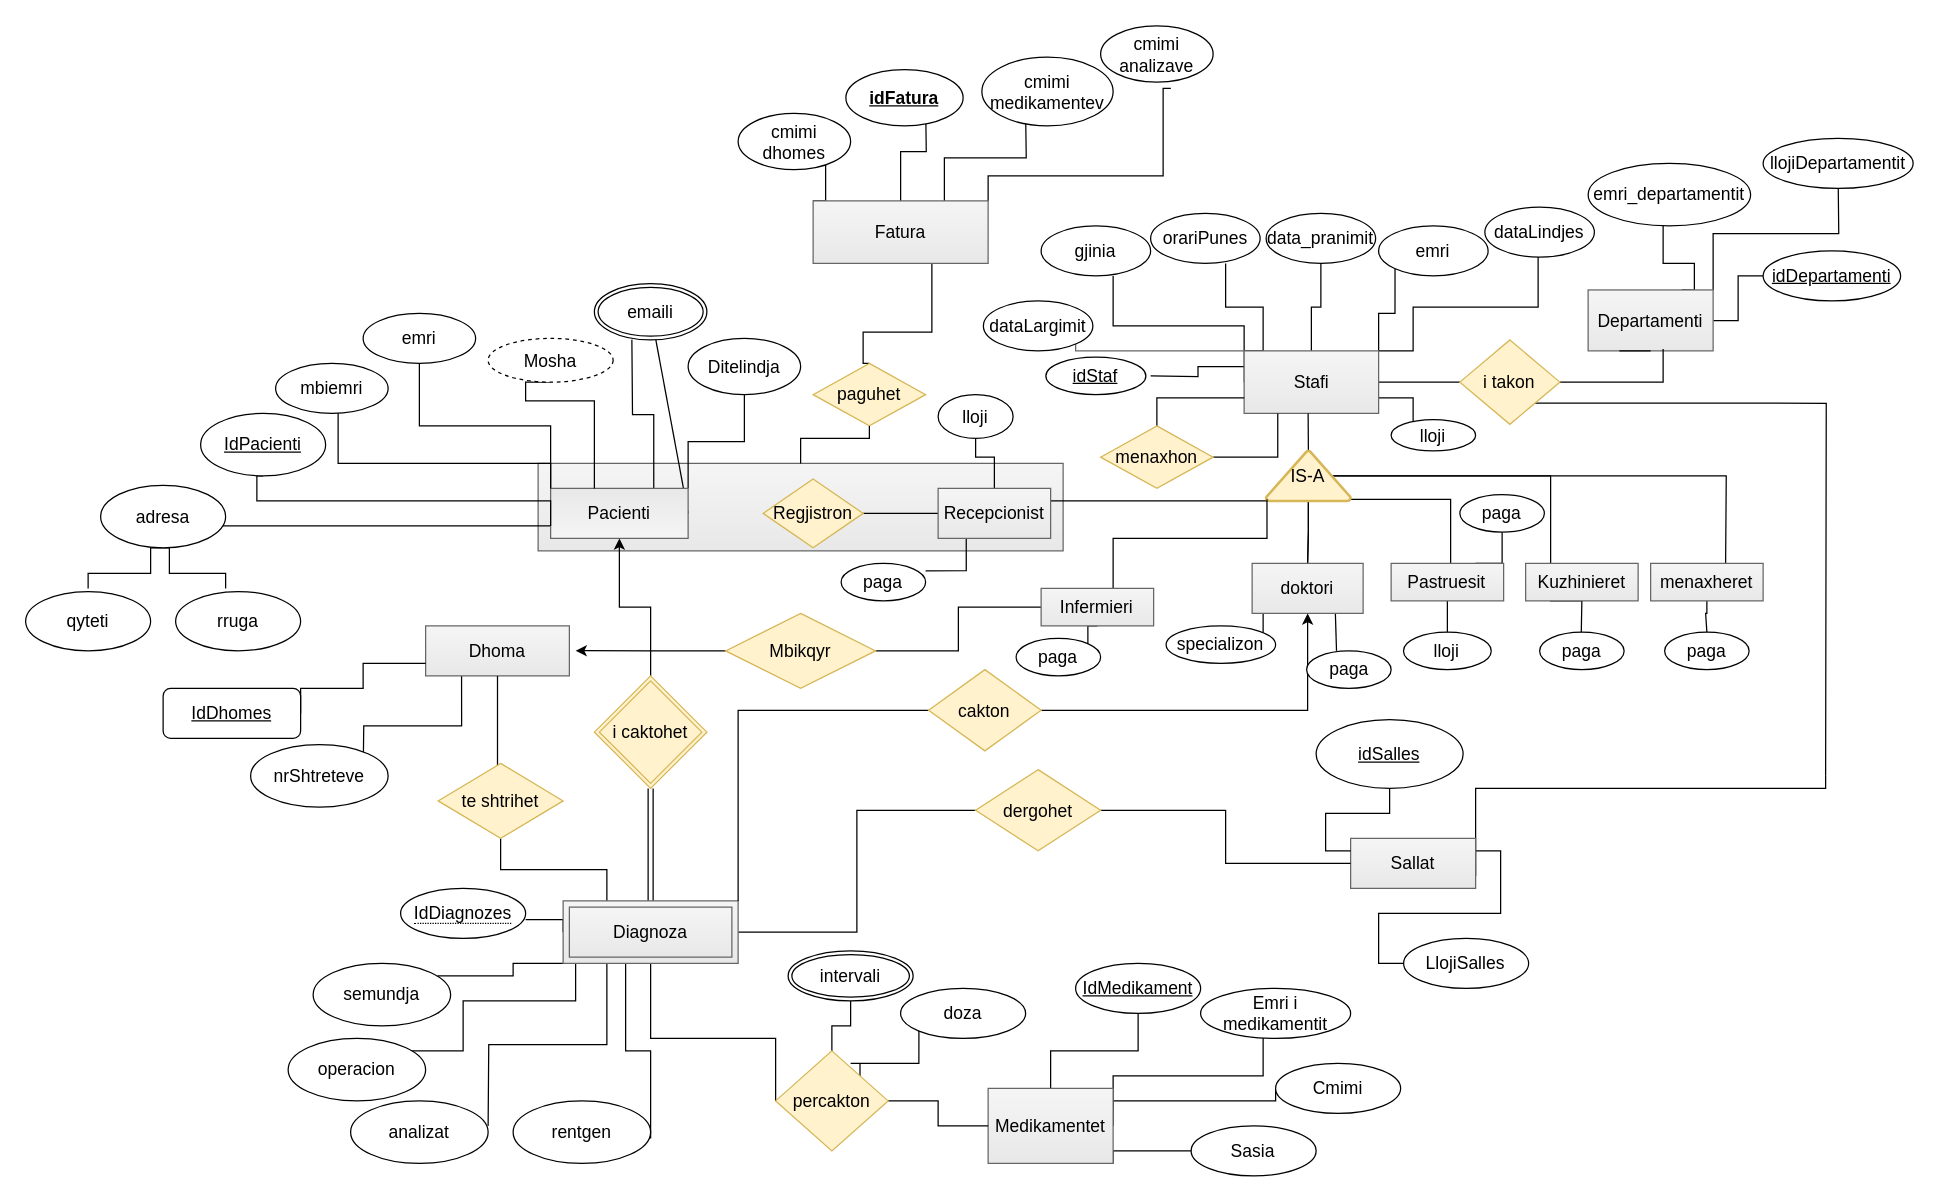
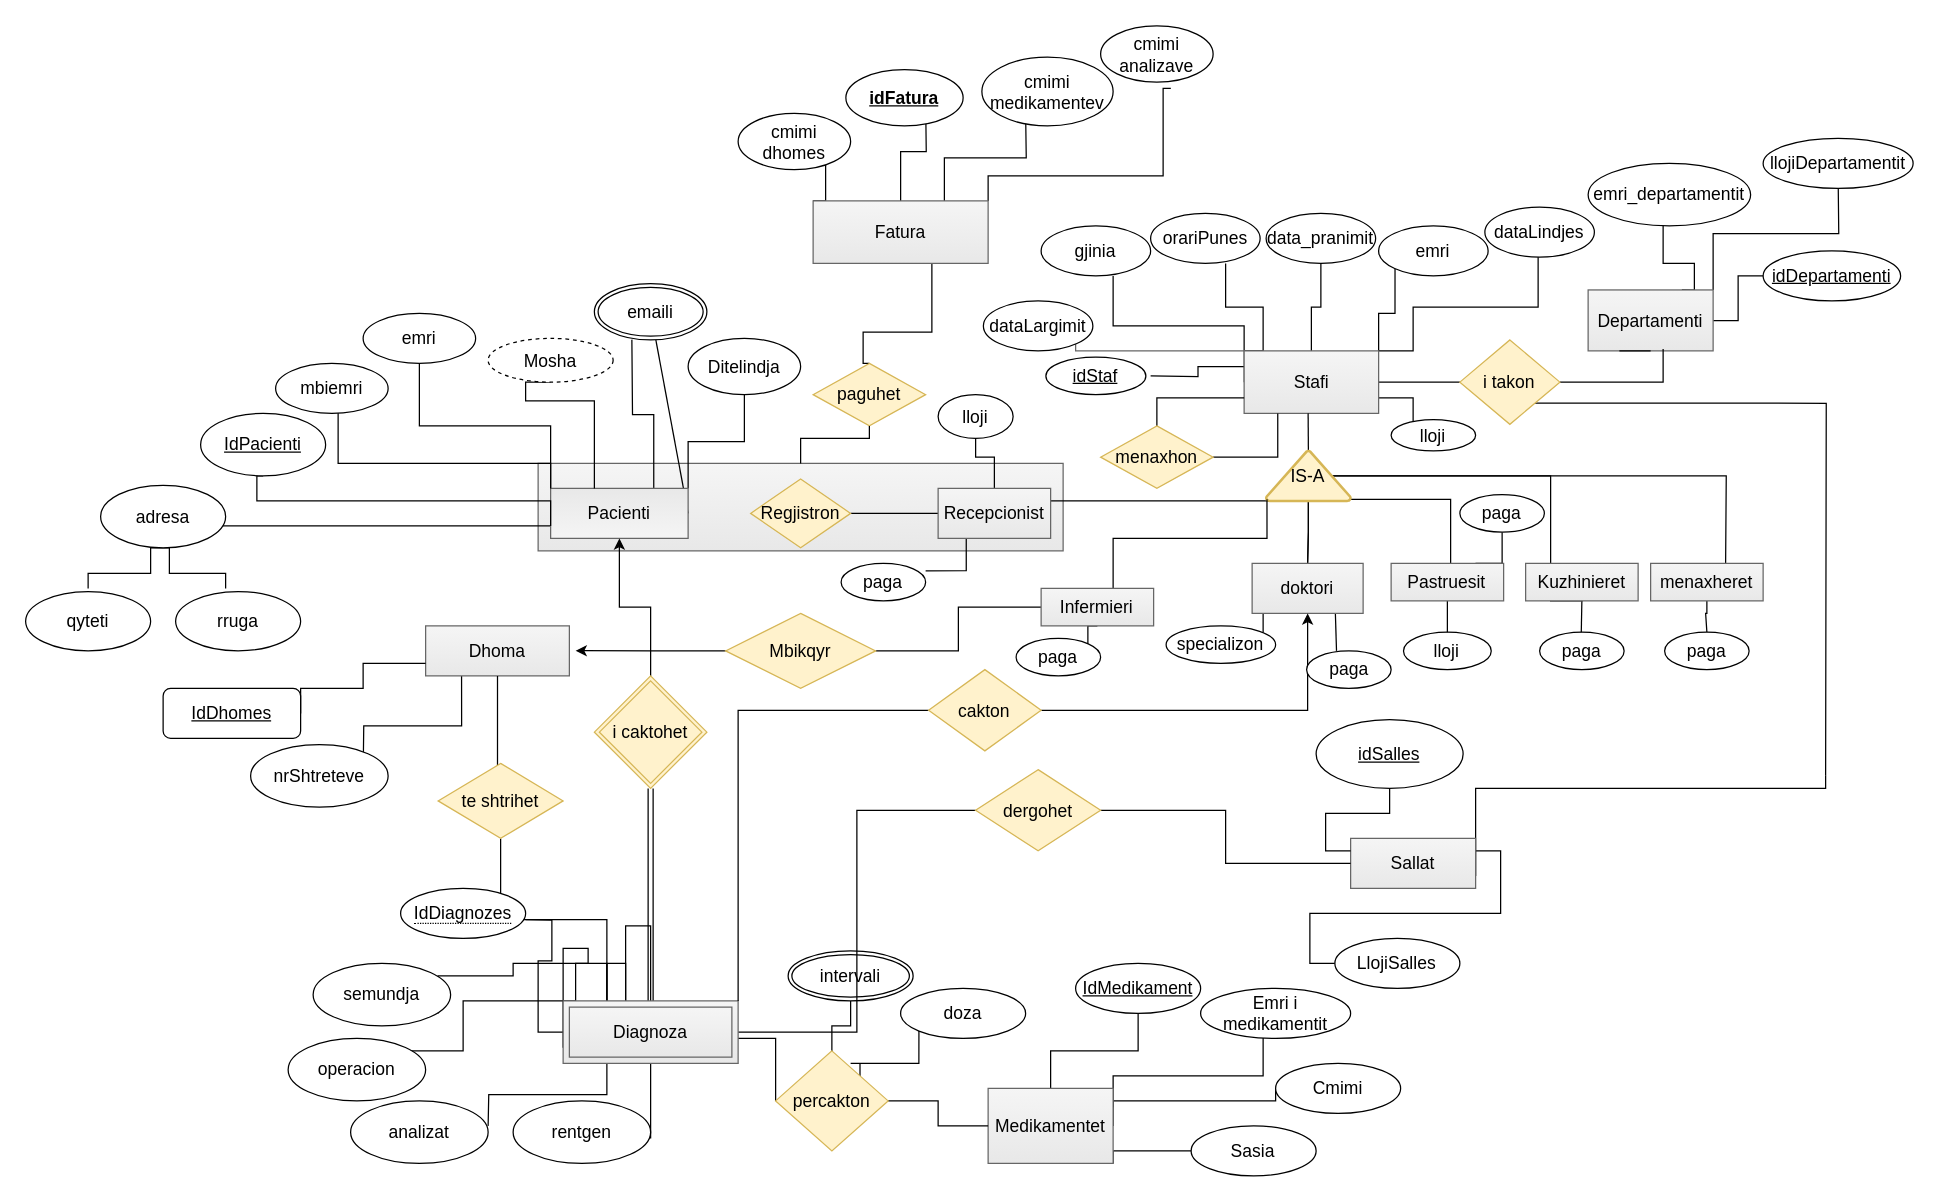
- <mxCell id="124" value="Regjistron" style="shape=rhombus;perimeter=rhombusPerimeter;whiteSpace=wrap;html=1;align=center;fillColor=#fff2cc;strokeColor=#d6b656;gradientColor=#FFF2CC;fontSize=14;" parent="1" vertex="1"><mxGeometry x="610" y="382.5" width="80" height="55" as="geometry" /></mxCell>
+ <mxCell id="124" value="Regjistron" style="shape=rhombus;perimeter=rhombusPerimeter;whiteSpace=wrap;html=1;align=center;fillColor=#fff2cc;strokeColor=#d6b656;gradientColor=#FFF2CC;fontSize=14;" parent="1" vertex="1"><mxGeometry x="600" y="382.5" width="80" height="55" as="geometry" /></mxCell>
- <mxCell id="51" value="Diagnoza" style="shape=ext;margin=3;double=1;whiteSpace=wrap;html=1;align=center;fillColor=#f5f5f5;strokeColor=#666666;gradientColor=#E8E8E8;fontSize=14;" parent="1" vertex="1"><mxGeometry x="450" y="720" width="140" height="50" as="geometry" /></mxCell>
+ <mxCell id="51" value="Diagnoza" style="shape=ext;margin=3;double=1;whiteSpace=wrap;html=1;align=center;fillColor=#f5f5f5;strokeColor=#666666;gradientColor=#E8E8E8;fontSize=14;" parent="1" vertex="1"><mxGeometry x="450" y="800" width="140" height="50" as="geometry" /></mxCell>
- <mxCell id="35" value="LlojiSalles" style="ellipse;whiteSpace=wrap;html=1;align=center;fontSize=14;" parent="1" vertex="1"><mxGeometry x="1122.4" y="750" width="100" height="40" as="geometry" /></mxCell>
+ <mxCell id="35" value="LlojiSalles" style="ellipse;whiteSpace=wrap;html=1;align=center;fontSize=14;" parent="1" vertex="1"><mxGeometry x="1067.4" y="750" width="100" height="40" as="geometry" /></mxCell>
